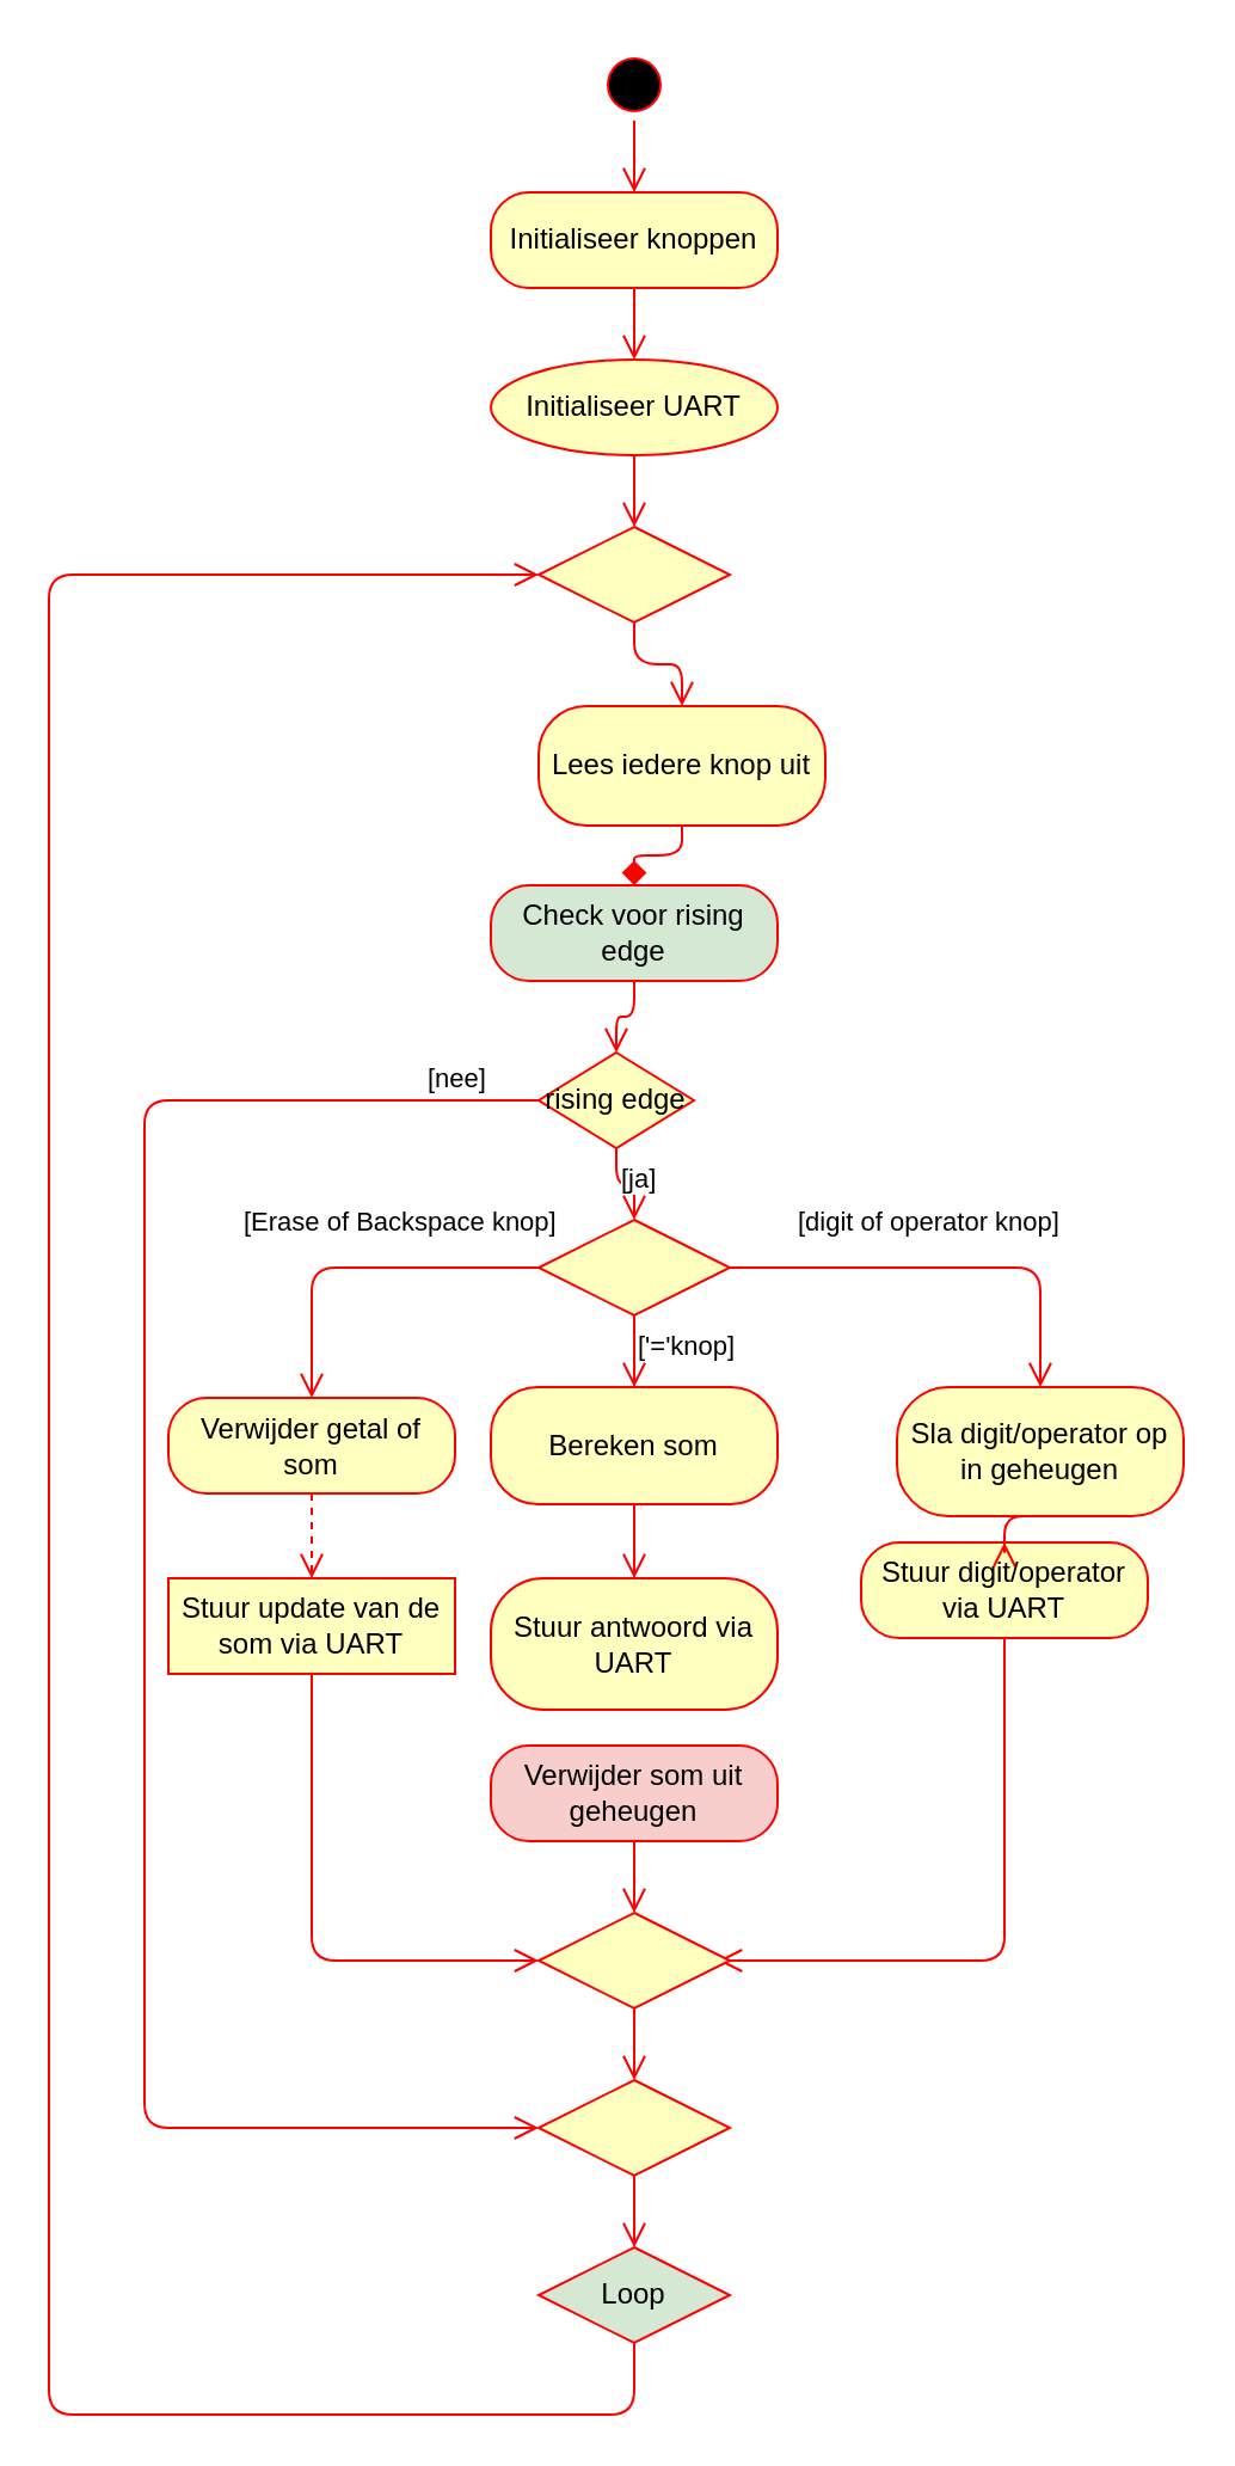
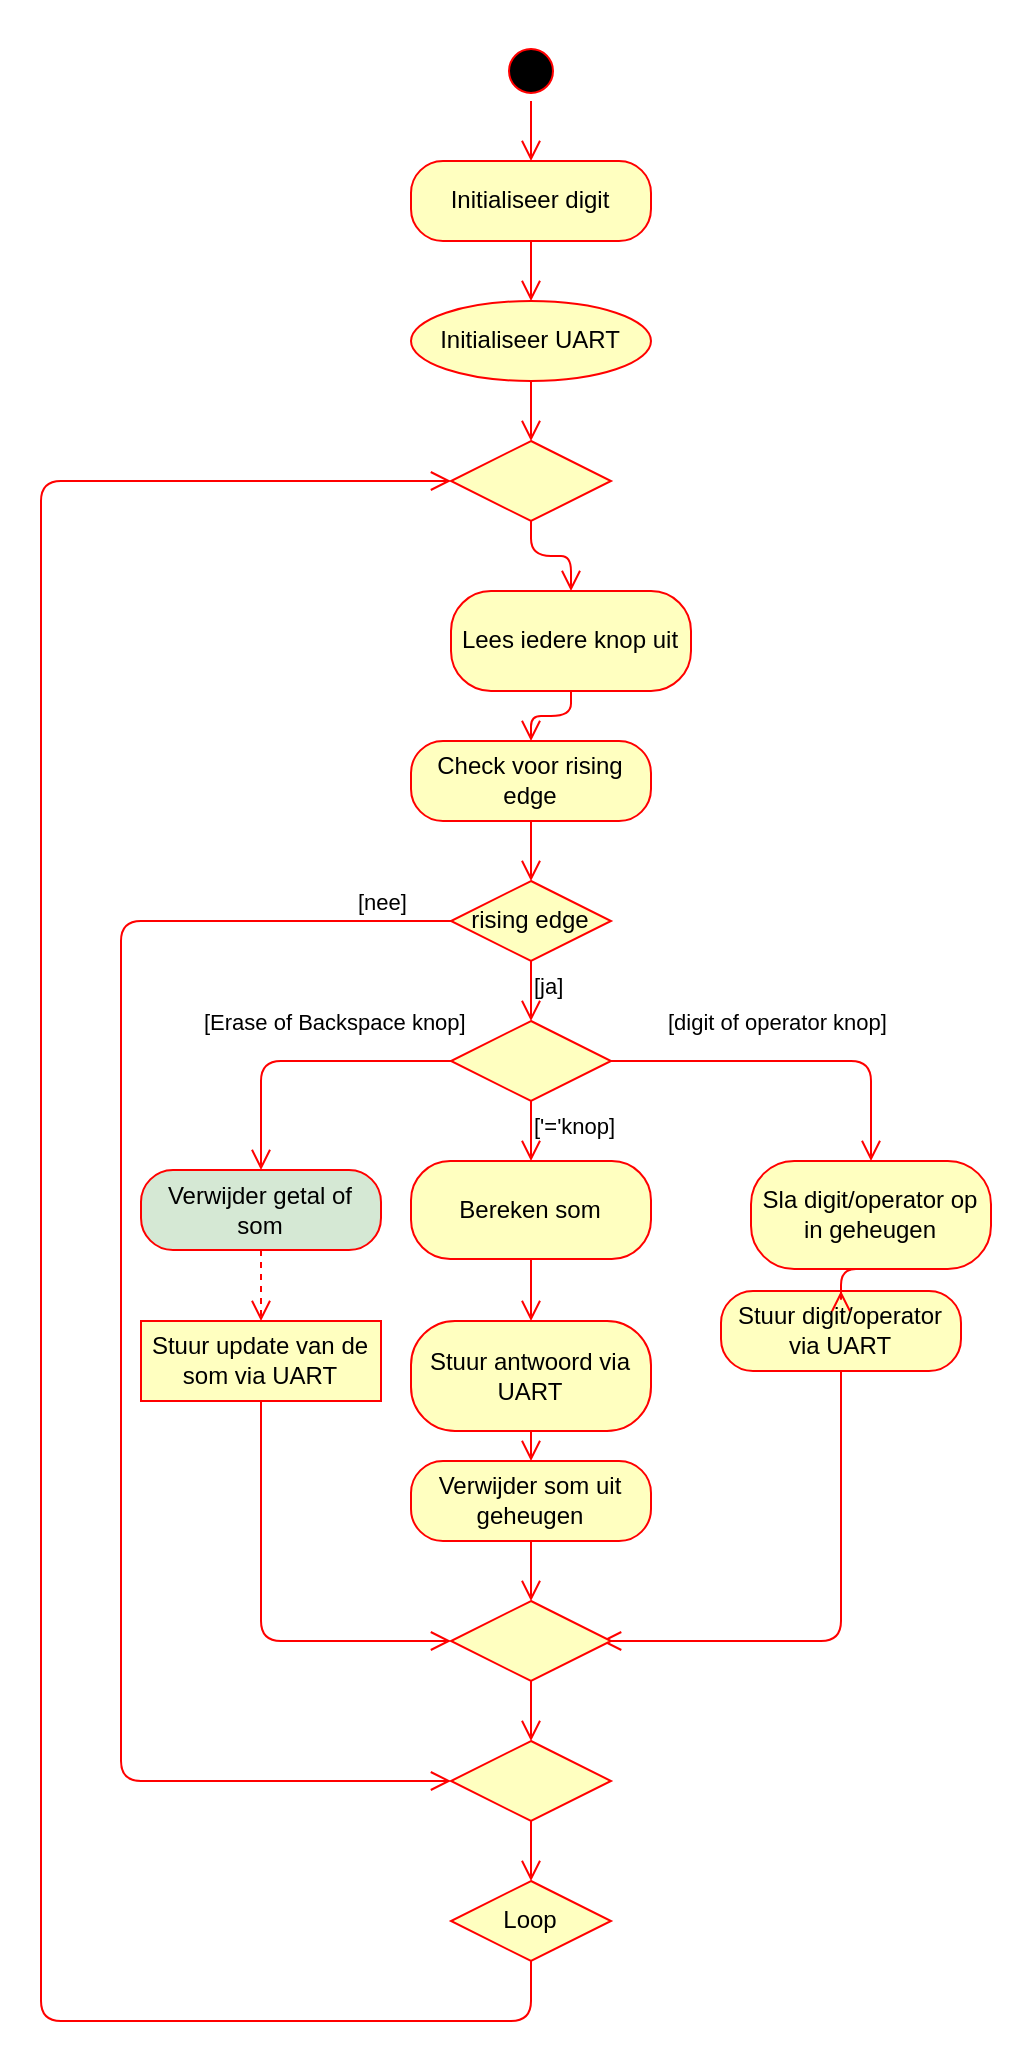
- <mxCell id="4" value="Initialiseer knoppen" style="rounded=1;whiteSpace=wrap;html=1;arcSize=40;fontColor=#000000;fillColor=#ffffc0;strokeColor=#ff0000;" parent="1" vertex="1"><mxGeometry x="205" y="80" width="120" height="40" as="geometry" /></mxCell>
+ <mxCell id="4" value="Initialiseer digit" style="rounded=1;whiteSpace=wrap;html=1;arcSize=40;fontColor=#000000;fillColor=#ffffc0;strokeColor=#ff0000;" parent="1" vertex="1"><mxGeometry x="205" y="80" width="120" height="40" as="geometry" /></mxCell>
- <mxCell id="30" value="" style="edgeStyle=orthogonalEdgeStyle;html=1;align=left;verticalAlign=top;endArrow=diamond;endSize=8;strokeColor=#ff0000;exitX=0.5;exitY=1;exitDx=0;exitDy=0;entryX=0.5;entryY=0;entryDx=0;entryDy=0;" parent="1" source="28" target="7" edge="1"><mxGeometry x="-1" relative="1" as="geometry"><mxPoint x="275" y="300" as="targetPoint" /><mxPoint x="275" y="270" as="sourcePoint" /></mxGeometry></mxCell>
+ <mxCell id="30" value="" style="edgeStyle=orthogonalEdgeStyle;html=1;align=left;verticalAlign=top;endArrow=open;endSize=8;strokeColor=#ff0000;exitX=0.5;exitY=1;exitDx=0;exitDy=0;entryX=0.5;entryY=0;entryDx=0;entryDy=0;" parent="1" source="28" target="7" edge="1"><mxGeometry x="-1" relative="1" as="geometry"><mxPoint x="275" y="300" as="targetPoint" /><mxPoint x="275" y="270" as="sourcePoint" /></mxGeometry></mxCell>
- <mxCell id="7" value="Check voor rising edge" style="rounded=1;whiteSpace=wrap;html=1;arcSize=40;fontColor=#000000;fillColor=#d5e8d4;strokeColor=#ff0000;" parent="1" vertex="1"><mxGeometry x="205" y="370" width="120" height="40" as="geometry" /></mxCell>
+ <mxCell id="7" value="Check voor rising edge" style="rounded=1;whiteSpace=wrap;html=1;arcSize=40;fontColor=#000000;fillColor=#ffffc0;strokeColor=#ff0000;" parent="1" vertex="1"><mxGeometry x="205" y="370" width="120" height="40" as="geometry" /></mxCell>
- <mxCell id="9" value="rising edge" style="rhombus;whiteSpace=wrap;html=1;fillColor=#ffffc0;strokeColor=#ff0000;" parent="1" vertex="1"><mxGeometry x="225" y="440" width="65" height="40" as="geometry" /></mxCell>
+ <mxCell id="9" value="rising edge" style="rhombus;whiteSpace=wrap;html=1;fillColor=#ffffc0;strokeColor=#ff0000;" parent="1" vertex="1"><mxGeometry x="225" y="440" width="80" height="40" as="geometry" /></mxCell>
- <mxCell id="36" value="Verwijder getal of som" style="rounded=1;whiteSpace=wrap;html=1;arcSize=40;fontColor=#000000;fillColor=#ffffc0;strokeColor=#ff0000;" parent="1" vertex="1"><mxGeometry x="70" y="584.5" width="120" height="40" as="geometry" /></mxCell>
+ <mxCell id="36" value="Verwijder getal of som" style="rounded=1;whiteSpace=wrap;html=1;arcSize=40;fontColor=#000000;fillColor=#d5e8d4;strokeColor=#ff0000;" parent="1" vertex="1"><mxGeometry x="70" y="584.5" width="120" height="40" as="geometry" /></mxCell>
+ <mxCell id="32" value="" style="edgeStyle=orthogonalEdgeStyle;html=1;verticalAlign=bottom;endArrow=open;endSize=8;strokeColor=#ff0000;entryX=0.5;entryY=0;entryDx=0;entryDy=0;" parent="1" source="22" target="23" edge="1"><mxGeometry relative="1" as="geometry"><mxPoint x="265" y="730" as="targetPoint" /><mxPoint x="265" y="700" as="sourcePoint" /><Array as="points" /></mxGeometry></mxCell>
- <mxCell id="23" value="Verwijder som uit geheugen" style="rounded=1;whiteSpace=wrap;html=1;arcSize=40;fontColor=#000000;fillColor=#f8cecc;strokeColor=#ff0000;" parent="1" vertex="1"><mxGeometry x="205" y="730" width="120" height="40" as="geometry" /></mxCell>
+ <mxCell id="23" value="Verwijder som uit geheugen" style="rounded=1;whiteSpace=wrap;html=1;arcSize=40;fontColor=#000000;fillColor=#ffffc0;strokeColor=#ff0000;" parent="1" vertex="1"><mxGeometry x="205" y="730" width="120" height="40" as="geometry" /></mxCell>
- <mxCell id="34" value="Loop" style="rhombus;whiteSpace=wrap;html=1;fillColor=#d5e8d4;strokeColor=#ff0000;" parent="1" vertex="1"><mxGeometry x="225" y="940" width="80" height="40" as="geometry" /></mxCell>
+ <mxCell id="34" value="Loop" style="rhombus;whiteSpace=wrap;html=1;fillColor=#ffffc0;strokeColor=#ff0000;" parent="1" vertex="1"><mxGeometry x="225" y="940" width="80" height="40" as="geometry" /></mxCell>
